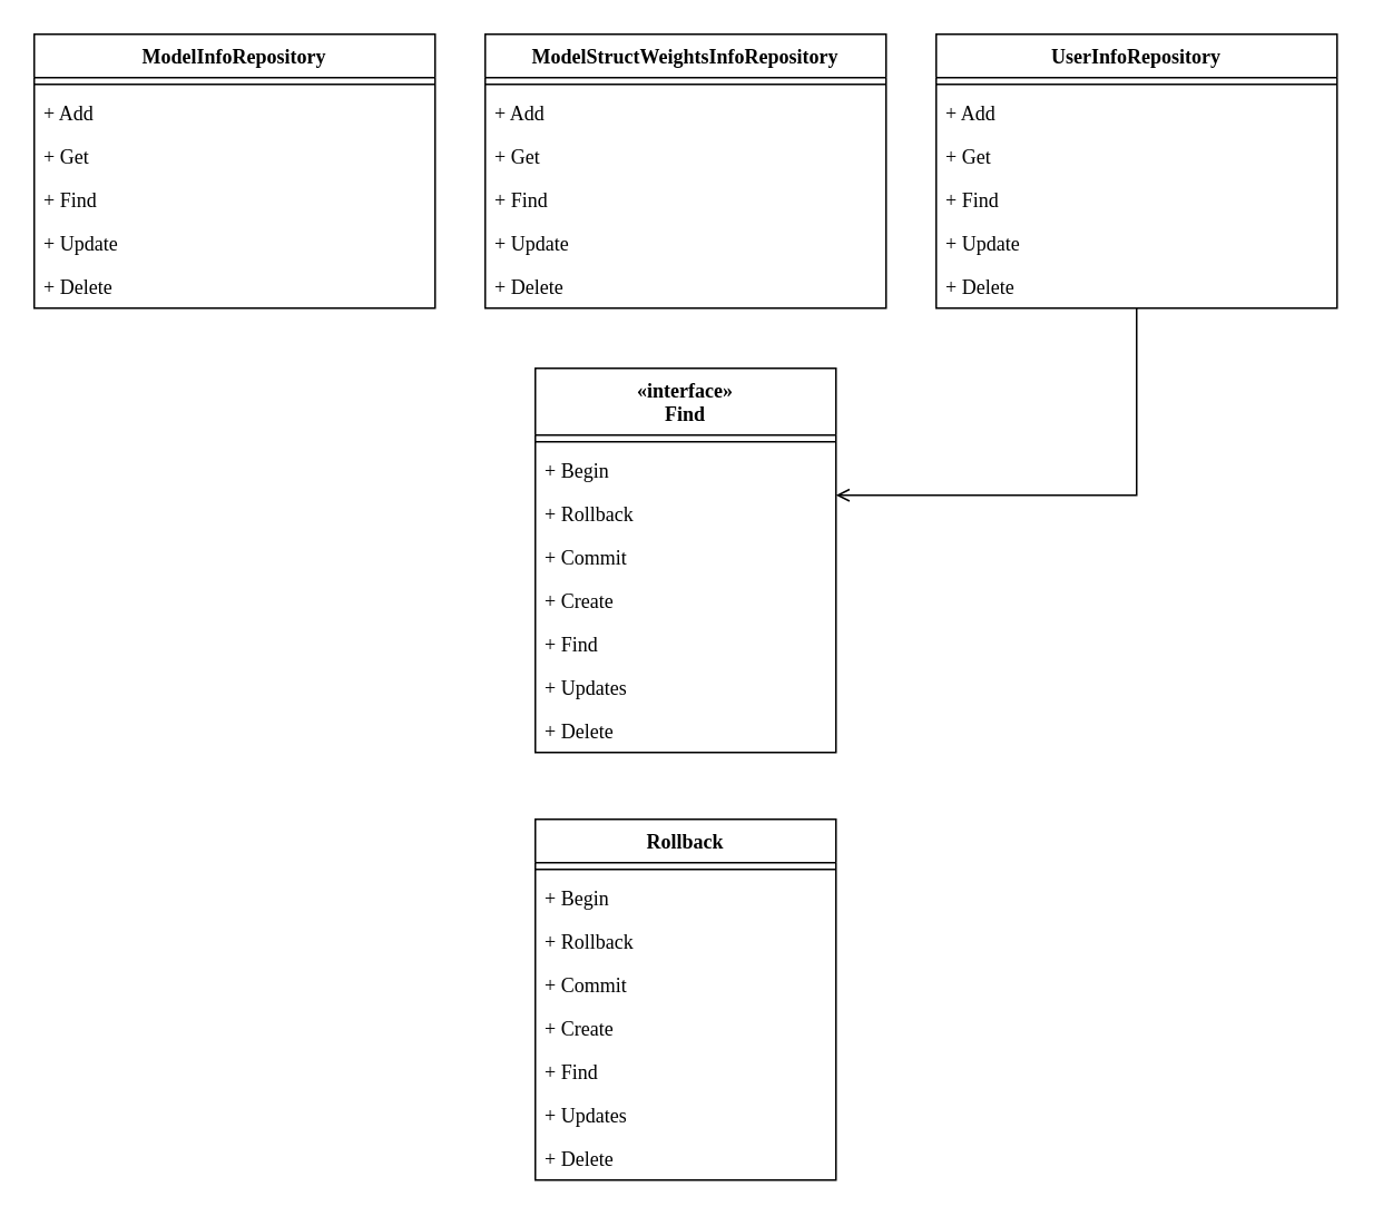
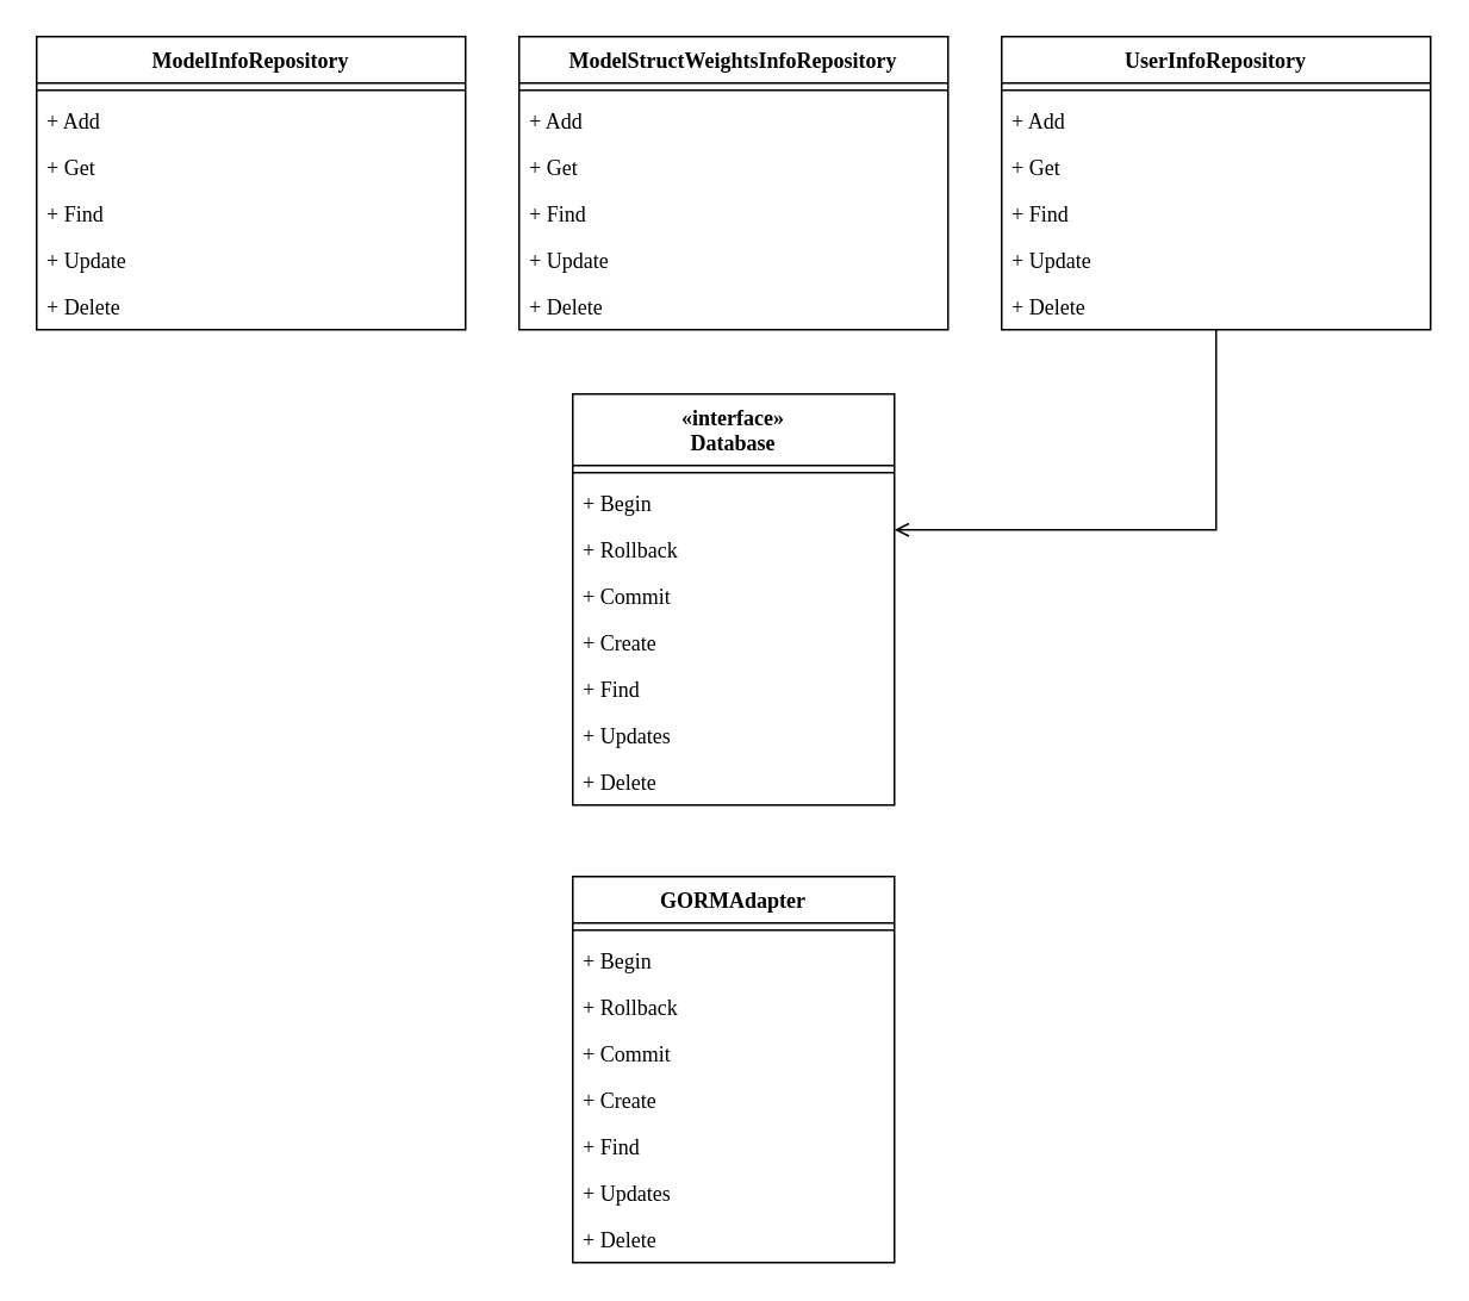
- <mxCell id="17" value="«interface»&#10;Find" style="swimlane;fontStyle=1;align=center;verticalAlign=top;childLayout=stackLayout;horizontal=1;startSize=40;horizontalStack=0;resizeParent=1;resizeParentMax=0;resizeLast=0;collapsible=1;marginBottom=0;fontFamily=Fira Code;fontSource=https%3A%2F%2Ffonts.googleapis.com%2Fcss%3Ffamily%3DFira%2BCode;" parent="1" vertex="1"><mxGeometry x="320" y="220" width="180" height="230" as="geometry" /></mxCell>
+ <mxCell id="17" value="«interface»&#10;Database" style="swimlane;fontStyle=1;align=center;verticalAlign=top;childLayout=stackLayout;horizontal=1;startSize=40;horizontalStack=0;resizeParent=1;resizeParentMax=0;resizeLast=0;collapsible=1;marginBottom=0;fontFamily=Fira Code;fontSource=https%3A%2F%2Ffonts.googleapis.com%2Fcss%3Ffamily%3DFira%2BCode;" parent="1" vertex="1"><mxGeometry x="320" y="220" width="180" height="230" as="geometry" /></mxCell>
- <mxCell id="26" value="Rollback" style="swimlane;fontStyle=1;align=center;verticalAlign=top;childLayout=stackLayout;horizontal=1;startSize=26;horizontalStack=0;resizeParent=1;resizeParentMax=0;resizeLast=0;collapsible=1;marginBottom=0;fontFamily=Fira Code;fontSource=https%3A%2F%2Ffonts.googleapis.com%2Fcss%3Ffamily%3DFira%2BCode;" parent="1" vertex="1"><mxGeometry x="320" y="490" width="180" height="216" as="geometry" /></mxCell>
+ <mxCell id="26" value="GORMAdapter" style="swimlane;fontStyle=1;align=center;verticalAlign=top;childLayout=stackLayout;horizontal=1;startSize=26;horizontalStack=0;resizeParent=1;resizeParentMax=0;resizeLast=0;collapsible=1;marginBottom=0;fontFamily=Fira Code;fontSource=https%3A%2F%2Ffonts.googleapis.com%2Fcss%3Ffamily%3DFira%2BCode;" parent="1" vertex="1"><mxGeometry x="320" y="490" width="180" height="216" as="geometry" /></mxCell>
